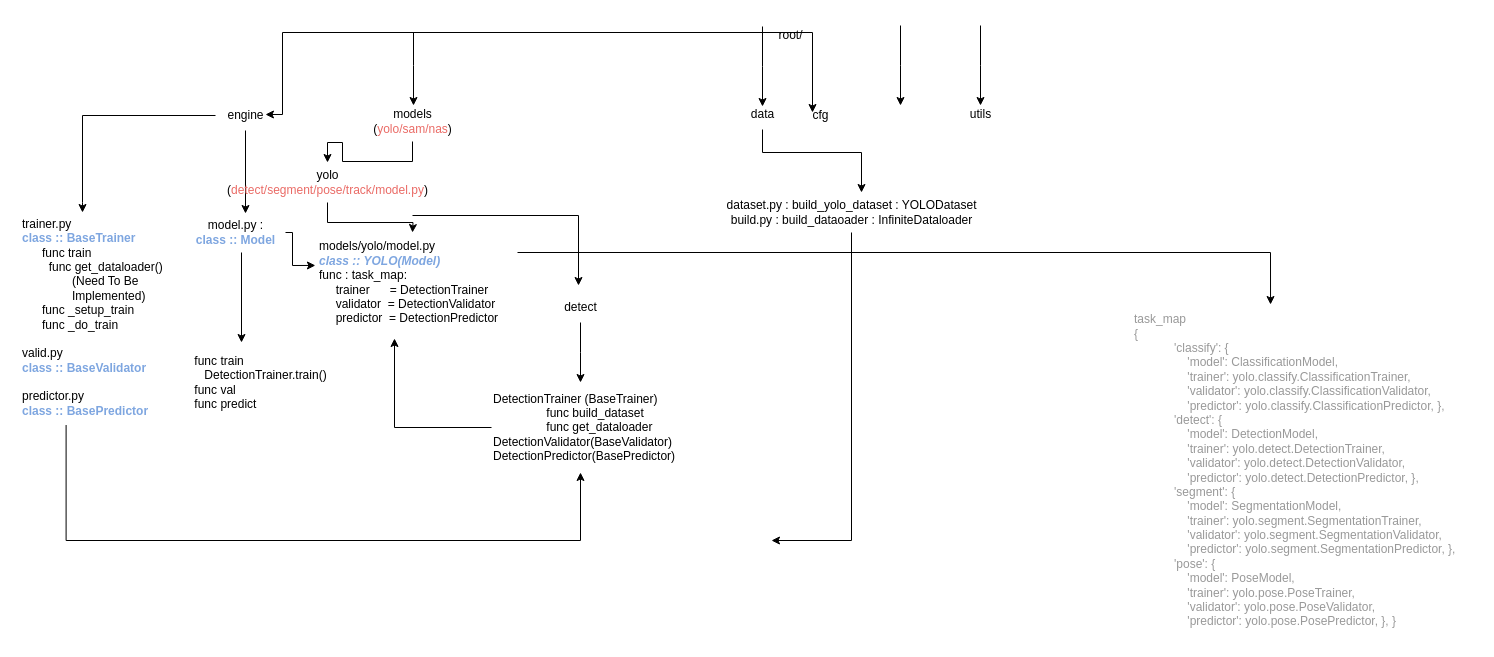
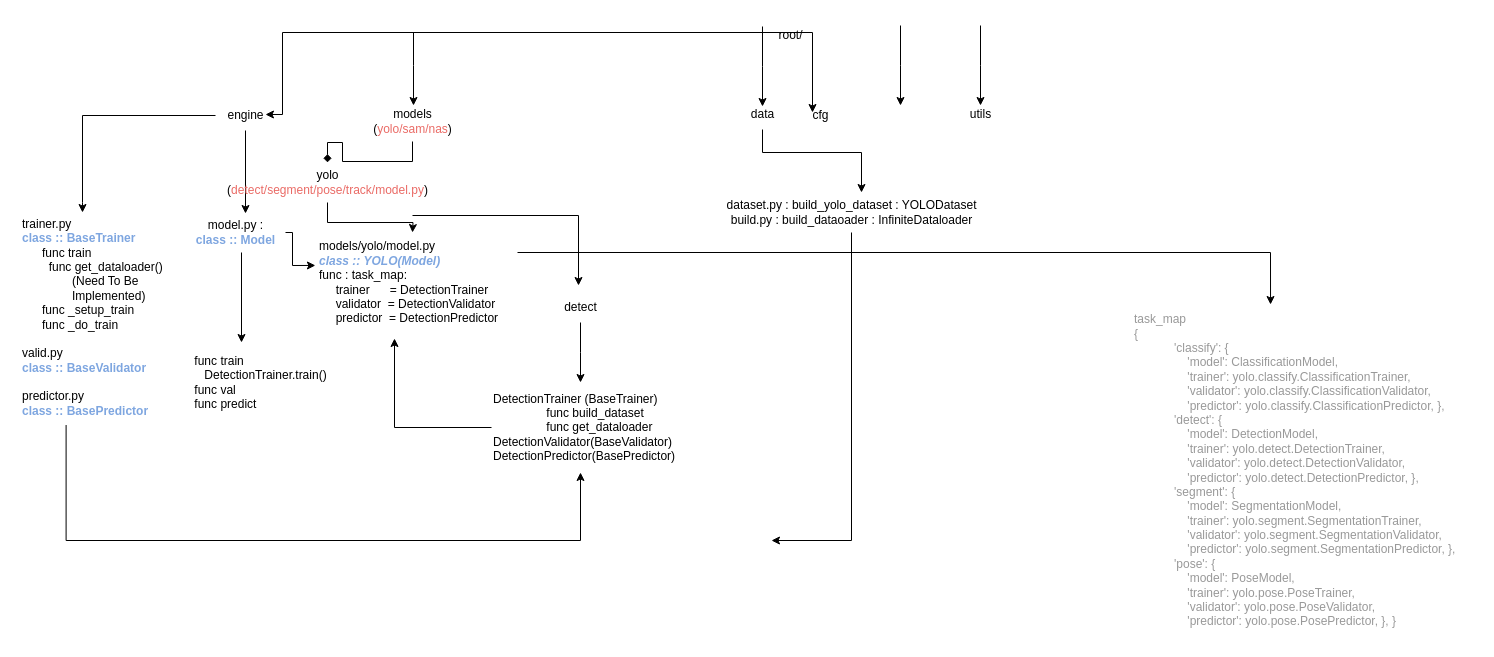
- <mxCell id="8" value="" style="edgeStyle=orthogonalEdgeStyle;rounded=0;orthogonalLoop=1;jettySize=auto;html=1;" parent="1" source="9" target="19" edge="1"><mxGeometry relative="1" as="geometry" /></mxCell>
+ <mxCell id="8" value="" style="edgeStyle=orthogonalEdgeStyle;rounded=0;orthogonalLoop=1;jettySize=auto;html=1;endArrow=diamond;" parent="1" source="9" target="19" edge="1"><mxGeometry relative="1" as="geometry" /></mxCell>
